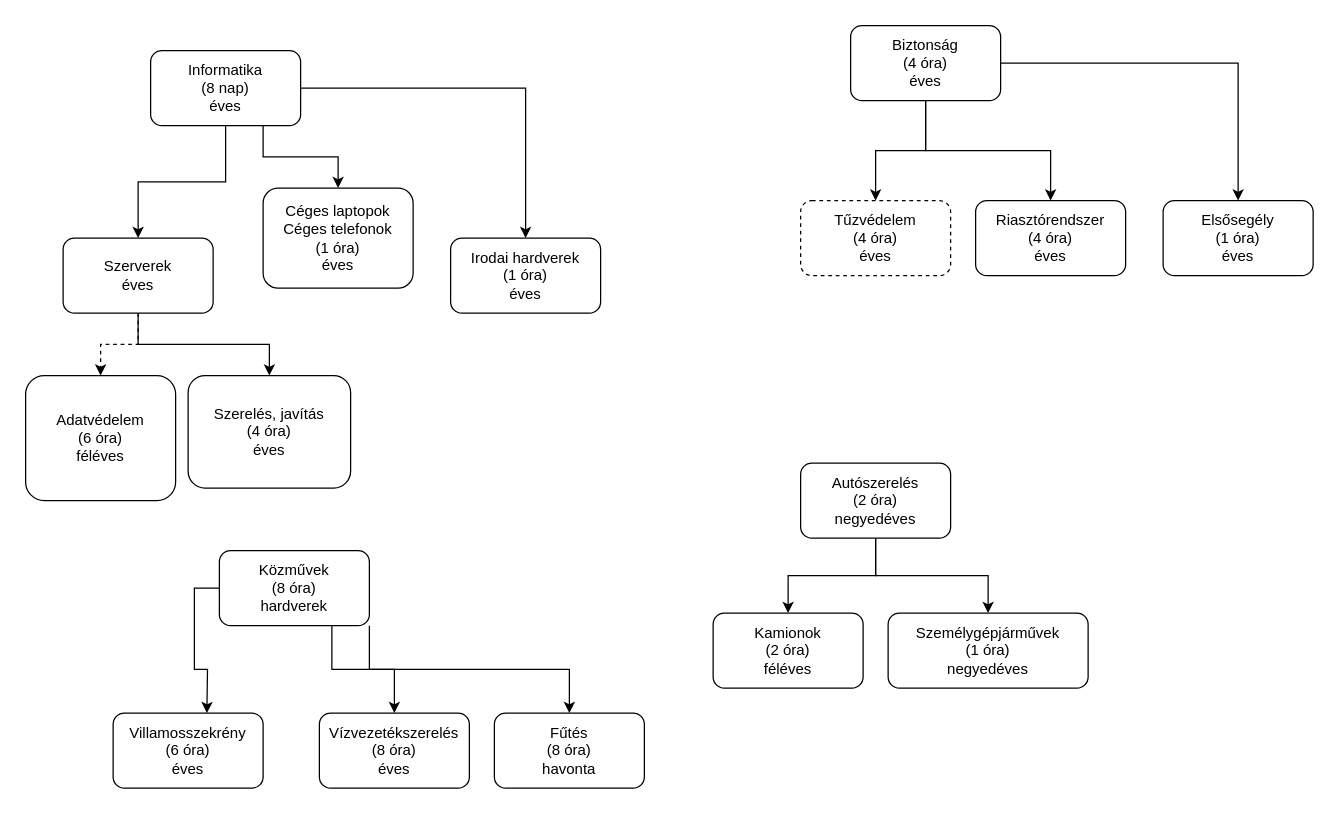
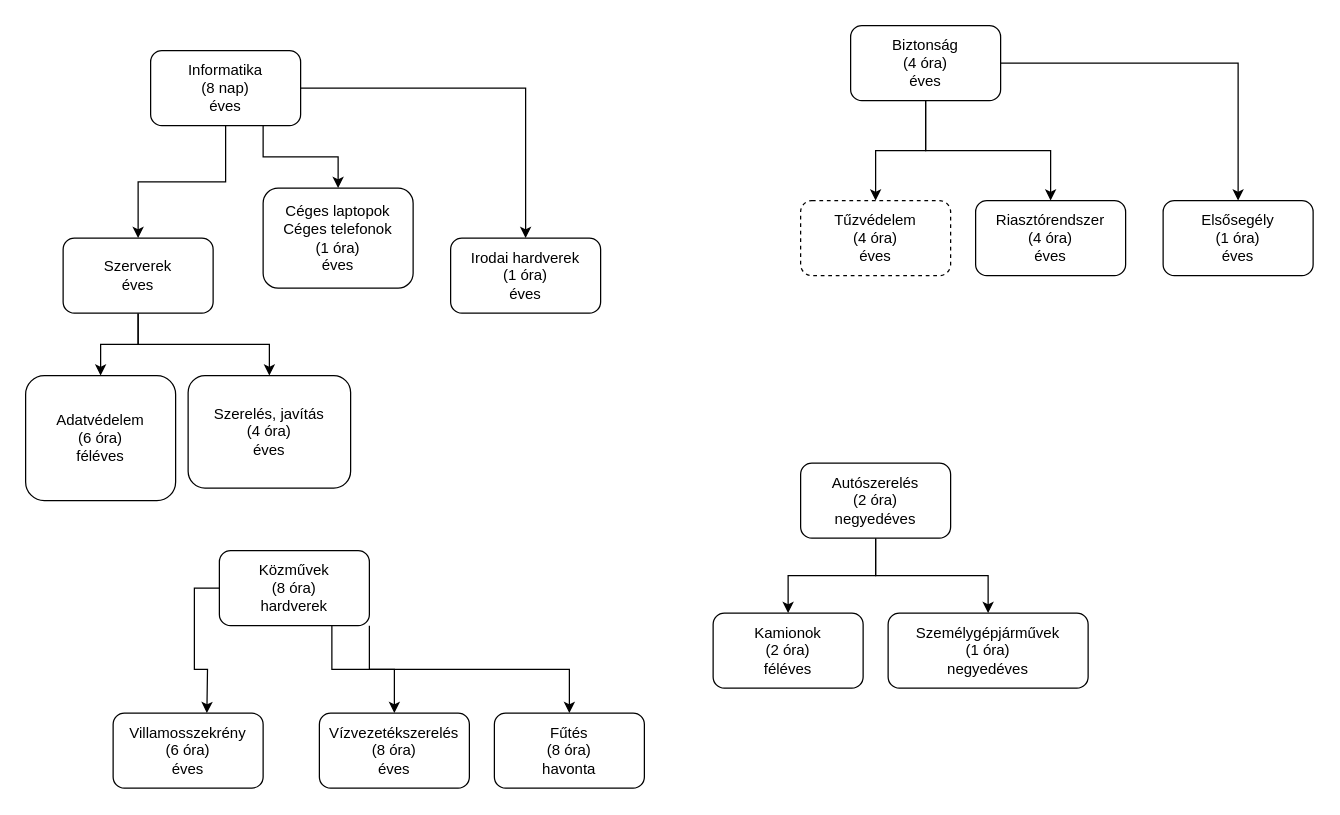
- <mxCell id="6" value="" style="edgeStyle=orthogonalEdgeStyle;rounded=0;orthogonalLoop=1;jettySize=auto;html=1;dashed=1;" edge="1" parent="1" source="8" target="27"><mxGeometry relative="1" as="geometry" /></mxCell>
+ <mxCell id="6" value="" style="edgeStyle=orthogonalEdgeStyle;rounded=0;orthogonalLoop=1;jettySize=auto;html=1;" edge="1" parent="1" source="8" target="27"><mxGeometry relative="1" as="geometry" /></mxCell>
